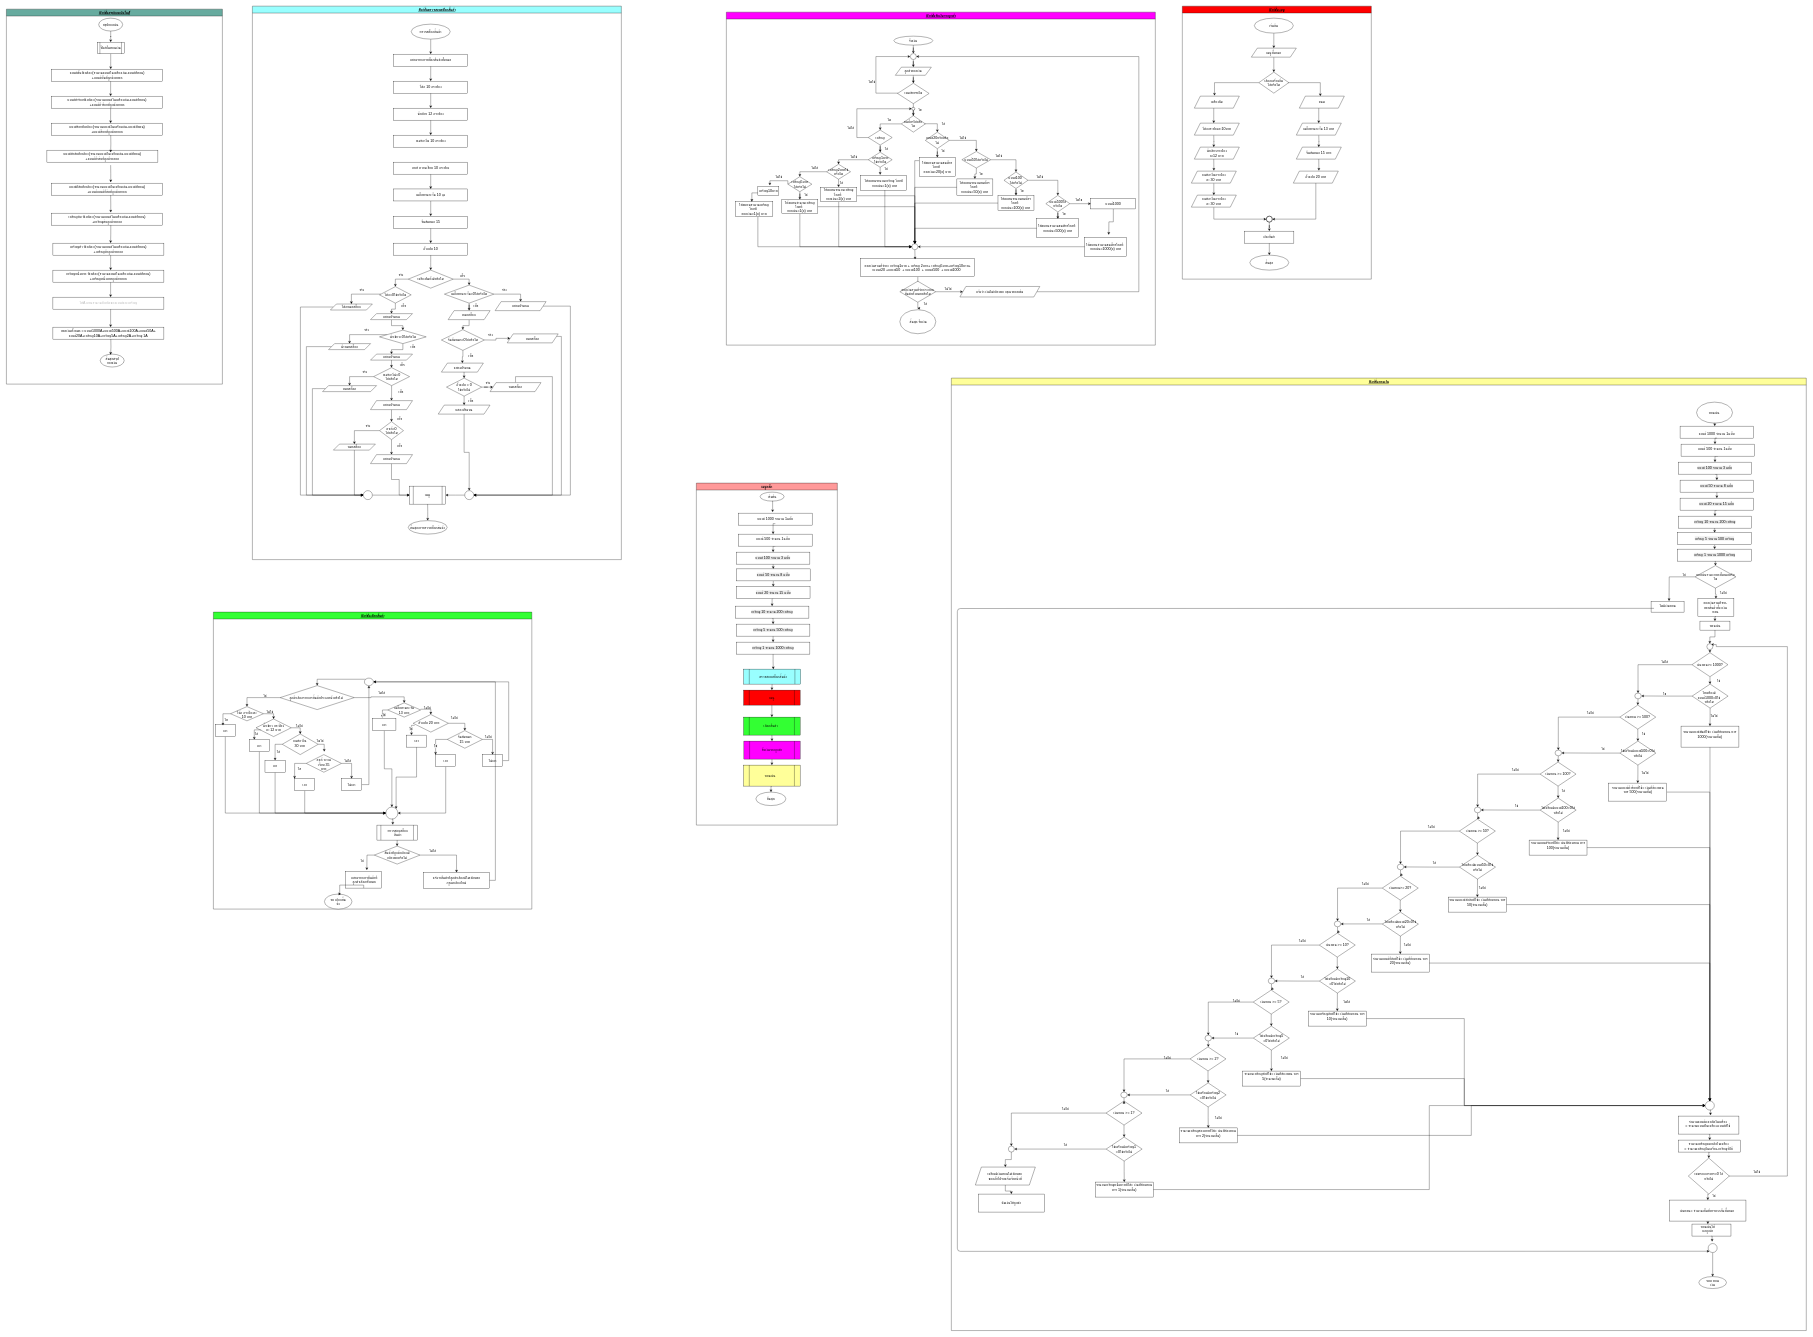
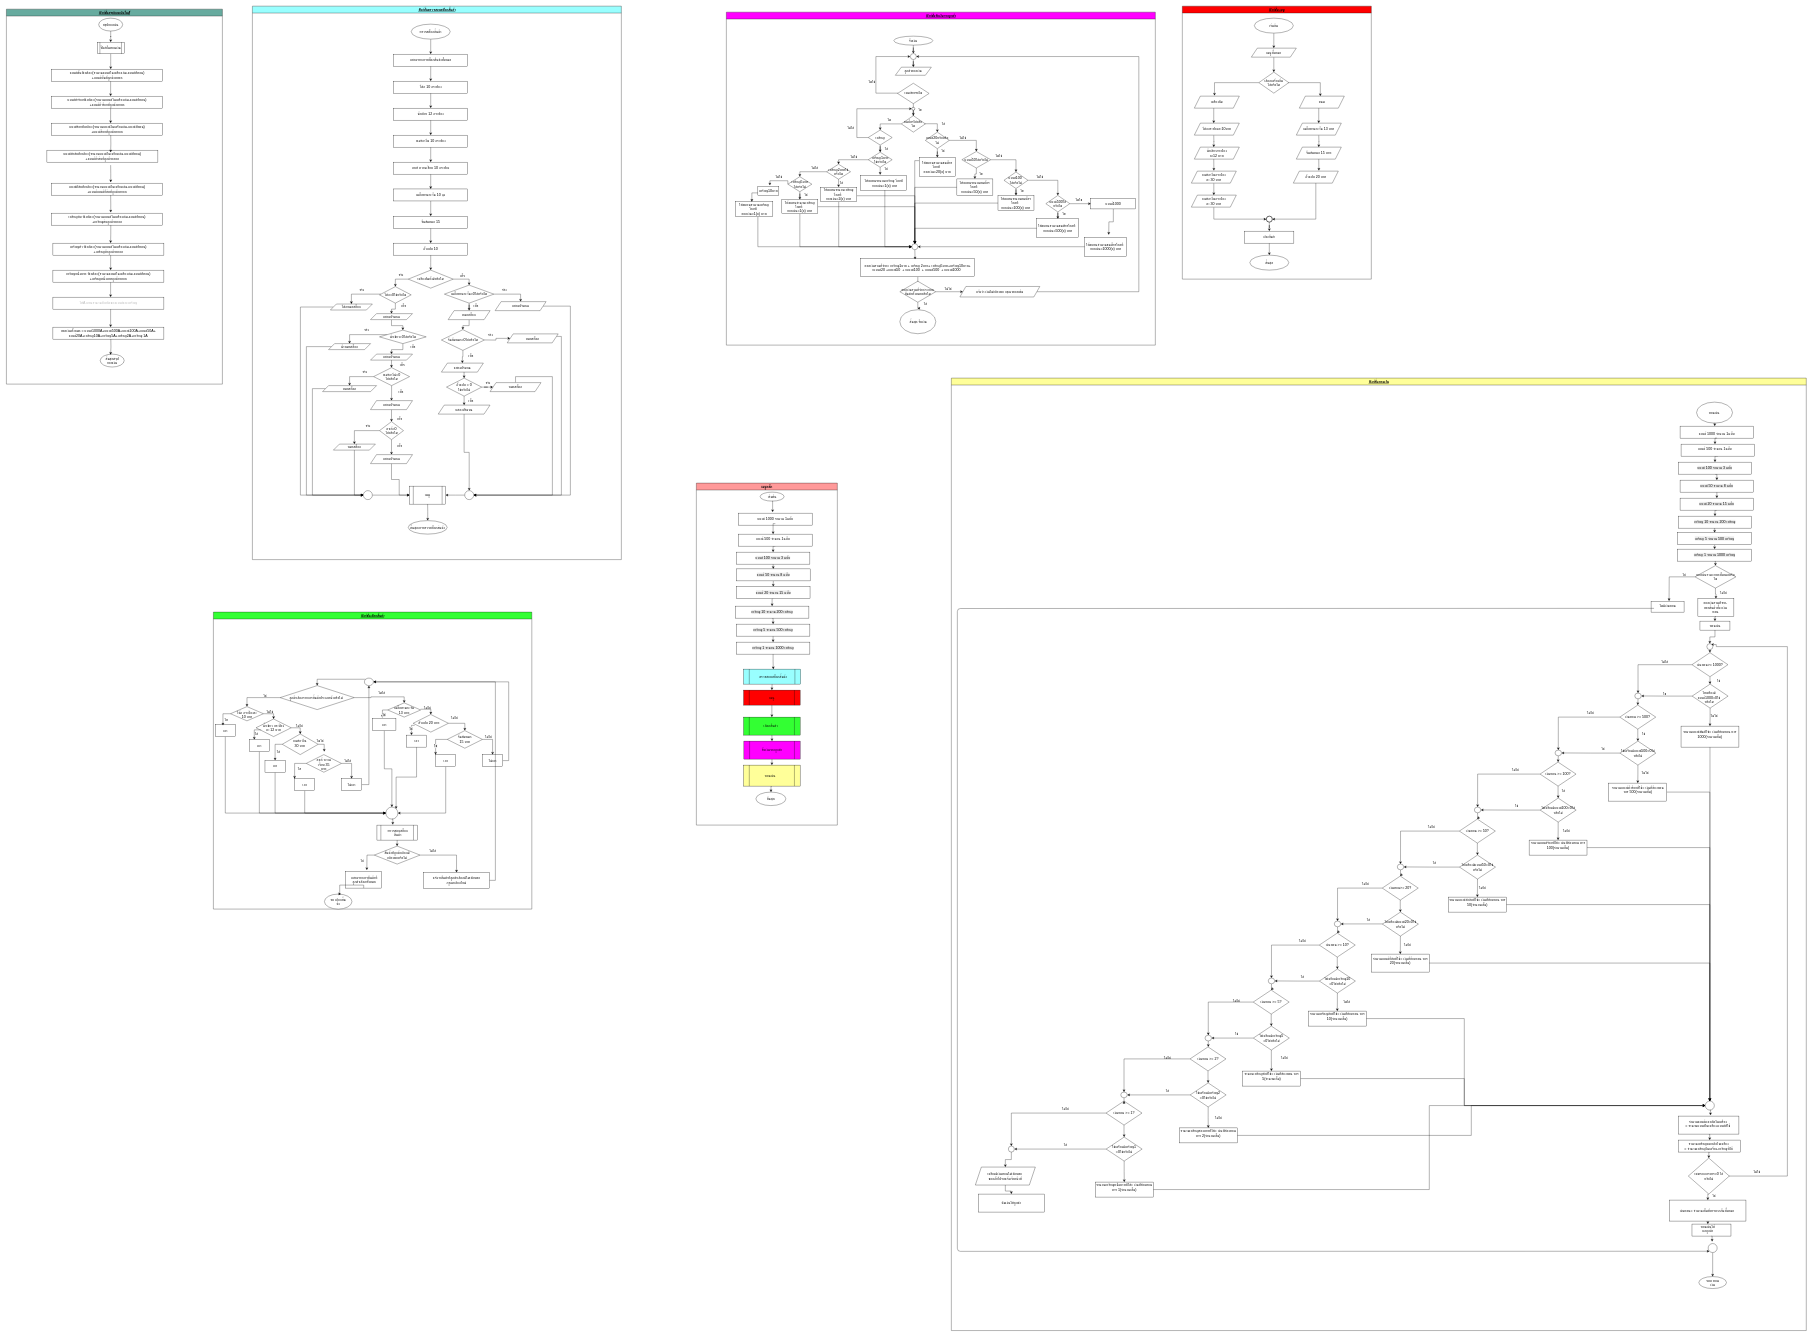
- <mxCell id="160" style="edgeStyle=orthogonalEdgeStyle;rounded=0;orthogonalLoop=1;jettySize=auto;html=1;entryX=0.5;entryY=0;entryDx=0;entryDy=0;" edge="1" parent="156" source="161" target="164"><mxGeometry relative="1" as="geometry" /></mxCell>
+ <mxCell id="69" style="edgeStyle=orthogonalEdgeStyle;rounded=0;orthogonalLoop=1;jettySize=auto;html=1;entryX=0.5;entryY=0;entryDx=0;entryDy=0;" edge="1" parent="60" source="70" target="72"><mxGeometry relative="1" as="geometry" /></mxCell>
